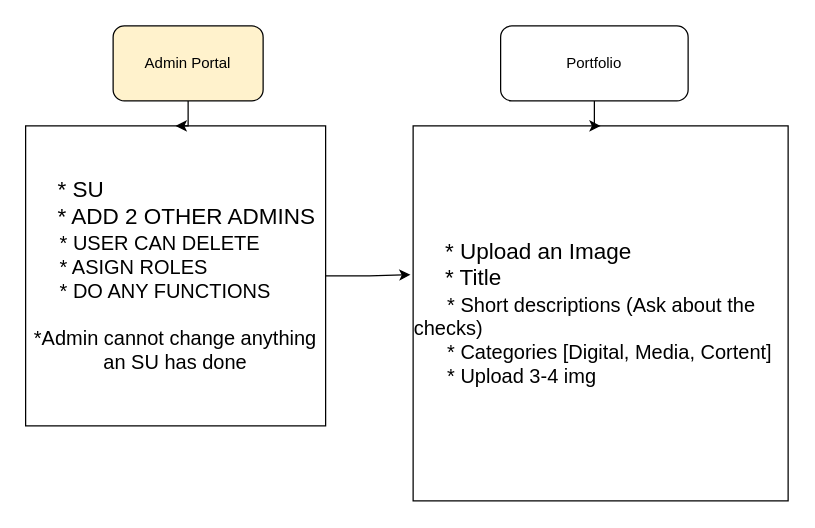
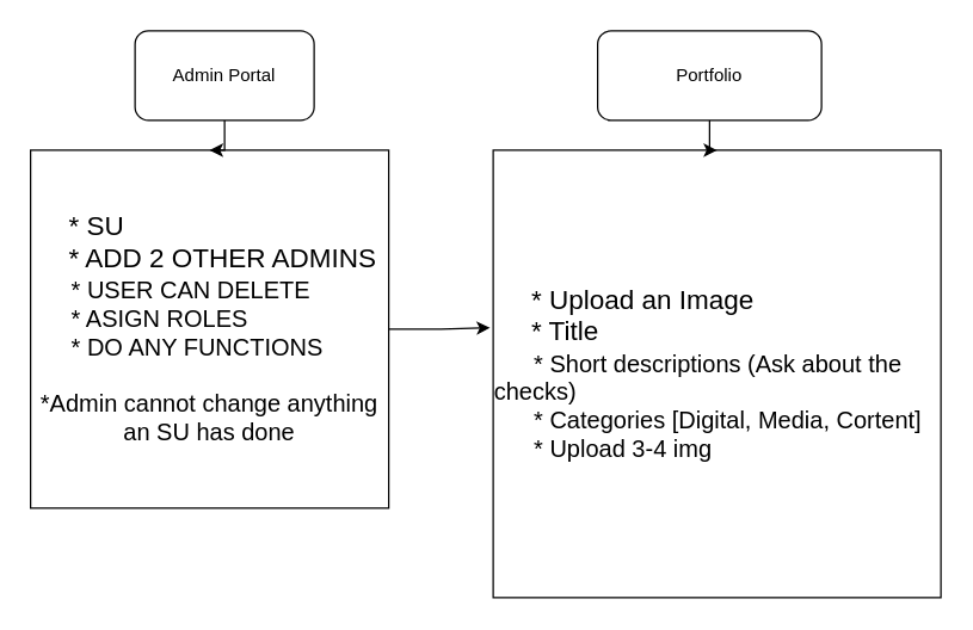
- <mxCell id="4" value="Admin Portal" style="rounded=1;whiteSpace=wrap;html=1;fillColor=#fff2cc;" vertex="1" parent="1"><mxGeometry x="90" y="20" width="120" height="60" as="geometry" /></mxCell>
+ <mxCell id="4" value="Admin Portal" style="rounded=1;whiteSpace=wrap;html=1;" vertex="1" parent="1"><mxGeometry x="90" y="20" width="120" height="60" as="geometry" /></mxCell>
